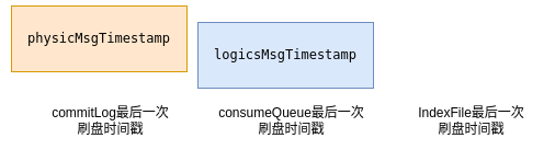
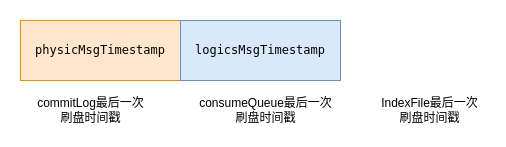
- <mxCell id="2" value="&lt;pre&gt;&lt;pre&gt;physicMsgTimestamp&lt;/pre&gt;&lt;/pre&gt;" style="rounded=0;whiteSpace=wrap;html=1;fillColor=#ffe6cc;strokeColor=#d79b00;" vertex="1" parent="1"><mxGeometry x="10" y="5" width="160" height="60" as="geometry" /></mxCell>
+ <mxCell id="2" value="&lt;pre&gt;&lt;pre&gt;physicMsgTimestamp&lt;/pre&gt;&lt;/pre&gt;" style="rounded=0;whiteSpace=wrap;html=1;fillColor=#ffe6cc;strokeColor=#d79b00;" vertex="1" parent="1"><mxGeometry x="20" y="20" width="160" height="60" as="geometry" /></mxCell>
- <mxCell id="4" value="commitLog最后一次&lt;br&gt;刷盘时间戳" style="text;html=1;align=center;verticalAlign=middle;resizable=0;points=[];autosize=1;strokeColor=none;fillColor=none;" vertex="1" parent="1"><mxGeometry x="40" y="95" width="120" height="30" as="geometry" /></mxCell>
+ <mxCell id="4" value="commitLog最后一次&lt;br&gt;刷盘时间戳" style="text;html=1;align=center;verticalAlign=middle;resizable=0;points=[];autosize=1;strokeColor=none;fillColor=none;" vertex="1" parent="1"><mxGeometry x="30" y="95" width="120" height="30" as="geometry" /></mxCell>
